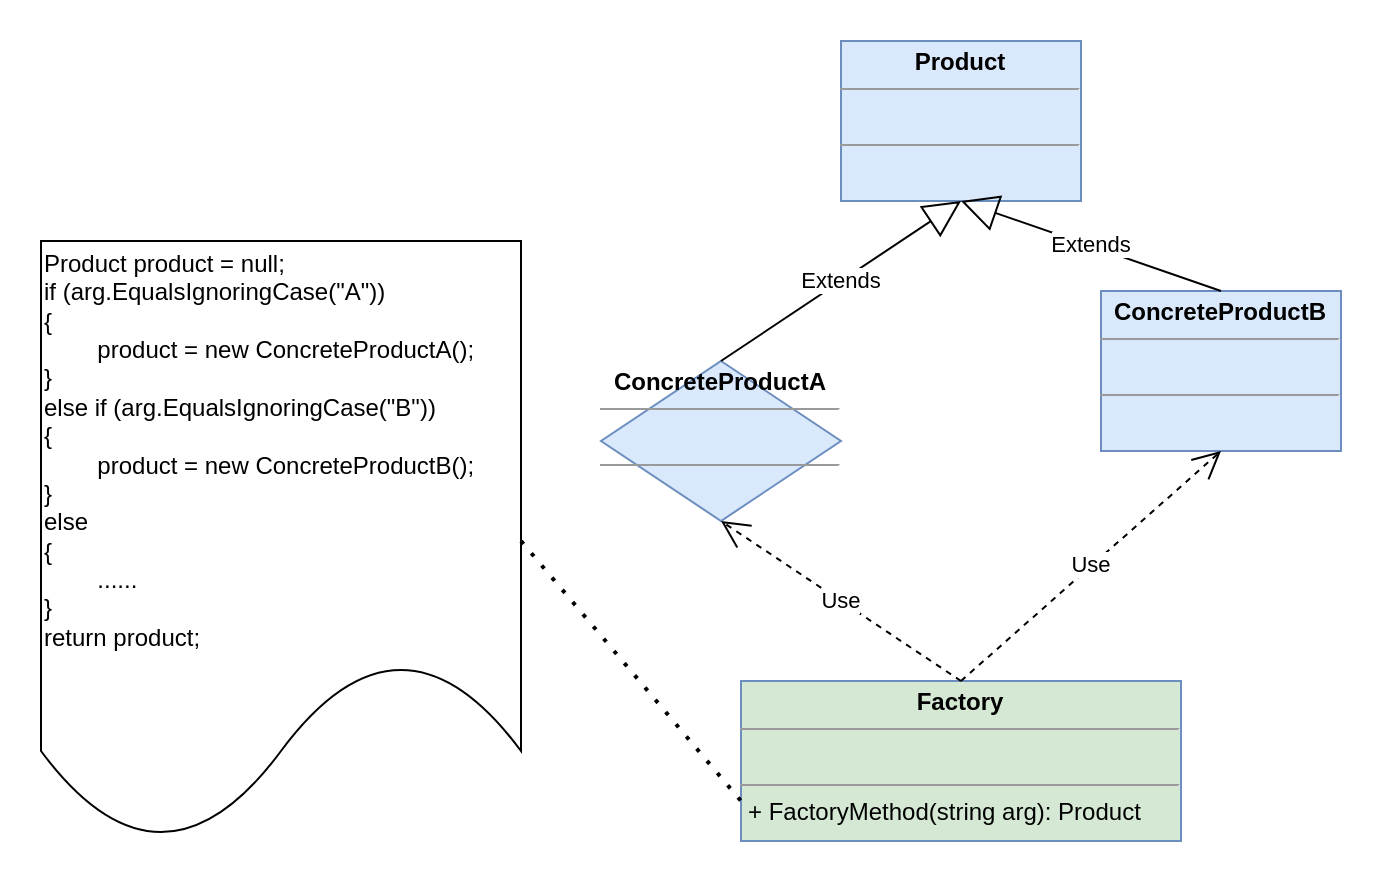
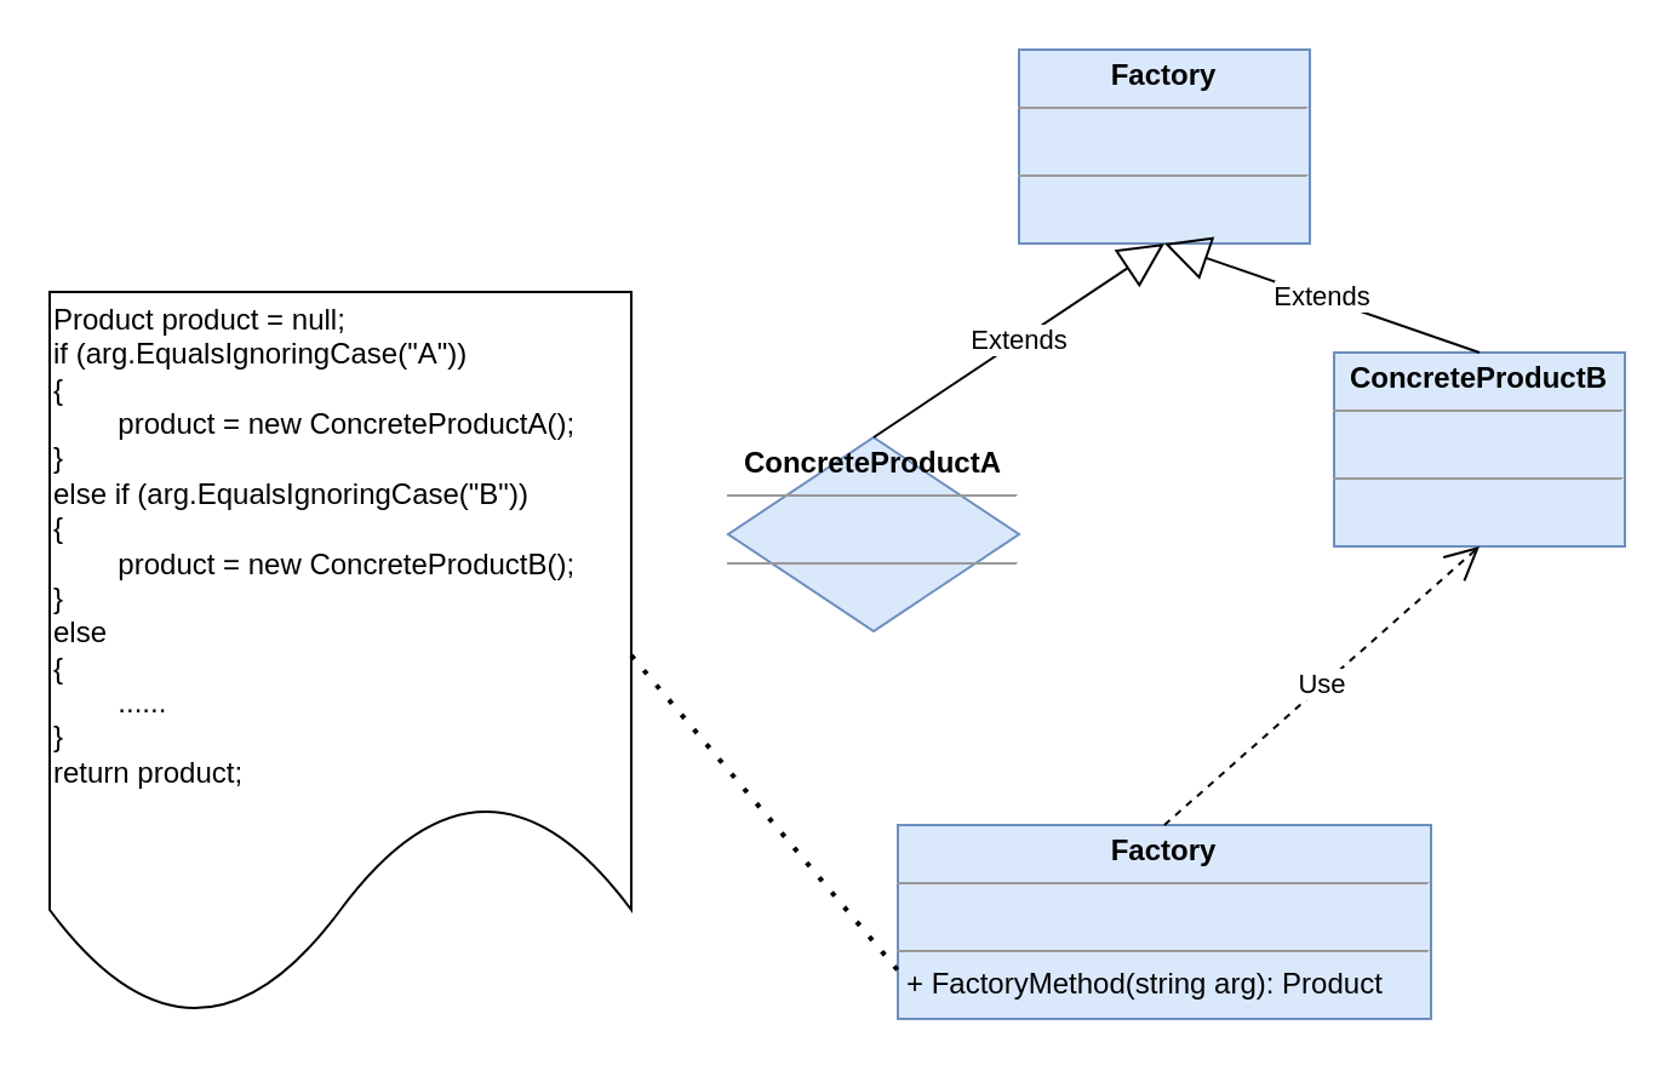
- <mxCell id="2" value="&lt;p style=&quot;margin:0px;margin-top:4px;text-align:center;&quot;&gt;&lt;b&gt;Product&lt;/b&gt;&lt;/p&gt;&lt;hr size=&quot;1&quot;&gt;&lt;p style=&quot;margin:0px;margin-left:4px;&quot;&gt;&lt;br&gt;&lt;/p&gt;&lt;hr size=&quot;1&quot;&gt;&lt;p style=&quot;margin:0px;margin-left:4px;&quot;&gt;&lt;br&gt;&lt;/p&gt;" style="verticalAlign=top;align=left;overflow=fill;fontSize=12;fontFamily=Helvetica;html=1;whiteSpace=wrap;fillColor=#dae8fc;strokeColor=#6c8ebf;" vertex="1" parent="1"><mxGeometry x="420" y="20" width="120" height="80" as="geometry" /></mxCell>
+ <mxCell id="2" value="&lt;p style=&quot;margin:0px;margin-top:4px;text-align:center;&quot;&gt;&lt;b&gt;Factory&lt;/b&gt;&lt;/p&gt;&lt;hr size=&quot;1&quot;&gt;&lt;p style=&quot;margin:0px;margin-left:4px;&quot;&gt;&lt;br&gt;&lt;/p&gt;&lt;hr size=&quot;1&quot;&gt;&lt;p style=&quot;margin:0px;margin-left:4px;&quot;&gt;&lt;br&gt;&lt;/p&gt;" style="verticalAlign=top;align=left;overflow=fill;fontSize=12;fontFamily=Helvetica;html=1;whiteSpace=wrap;fillColor=#dae8fc;strokeColor=#6c8ebf;" vertex="1" parent="1"><mxGeometry x="420" y="20" width="120" height="80" as="geometry" /></mxCell>
- <mxCell id="8" value="Use" style="endArrow=open;endSize=12;dashed=1;html=1;rounded=0;exitX=0.5;exitY=0;exitDx=0;exitDy=0;entryX=0.5;entryY=1;entryDx=0;entryDy=0;" edge="1" parent="1" source="7" target="3"><mxGeometry width="160" relative="1" as="geometry"><mxPoint x="400" y="400" as="sourcePoint" /><mxPoint x="560" y="400" as="targetPoint" /></mxGeometry></mxCell>
- <mxCell id="7" value="&lt;p style=&quot;margin:0px;margin-top:4px;text-align:center;&quot;&gt;&lt;b&gt;Factory&lt;/b&gt;&lt;/p&gt;&lt;hr size=&quot;1&quot;&gt;&lt;p style=&quot;margin:0px;margin-left:4px;&quot;&gt;&lt;br&gt;&lt;/p&gt;&lt;hr size=&quot;1&quot;&gt;&lt;p style=&quot;margin:0px;margin-left:4px;&quot;&gt;+ FactoryMethod(string arg): Product&lt;/p&gt;" style="verticalAlign=top;align=left;overflow=fill;fontSize=12;fontFamily=Helvetica;html=1;whiteSpace=wrap;fillColor=#d5e8d4;strokeColor=#6c8ebf;" vertex="1" parent="1"><mxGeometry x="370" y="340" width="220" height="80" as="geometry" /></mxCell>
+ <mxCell id="7" value="&lt;p style=&quot;margin:0px;margin-top:4px;text-align:center;&quot;&gt;&lt;b&gt;Factory&lt;/b&gt;&lt;/p&gt;&lt;hr size=&quot;1&quot;&gt;&lt;p style=&quot;margin:0px;margin-left:4px;&quot;&gt;&lt;br&gt;&lt;/p&gt;&lt;hr size=&quot;1&quot;&gt;&lt;p style=&quot;margin:0px;margin-left:4px;&quot;&gt;+ FactoryMethod(string arg): Product&lt;/p&gt;" style="verticalAlign=top;align=left;overflow=fill;fontSize=12;fontFamily=Helvetica;html=1;whiteSpace=wrap;fillColor=#dae8fc;strokeColor=#6c8ebf;" vertex="1" parent="1"><mxGeometry x="370" y="340" width="220" height="80" as="geometry" /></mxCell>
